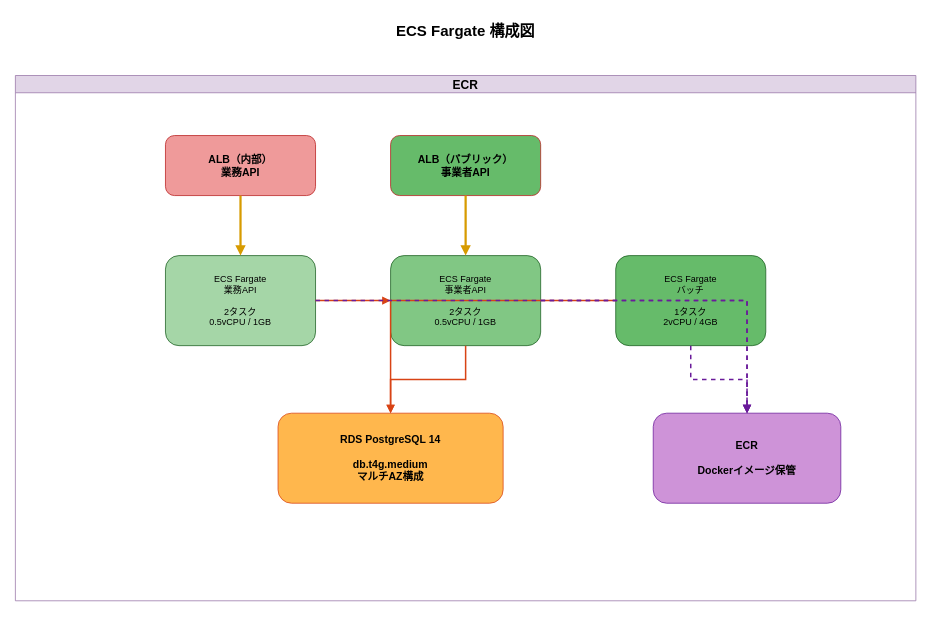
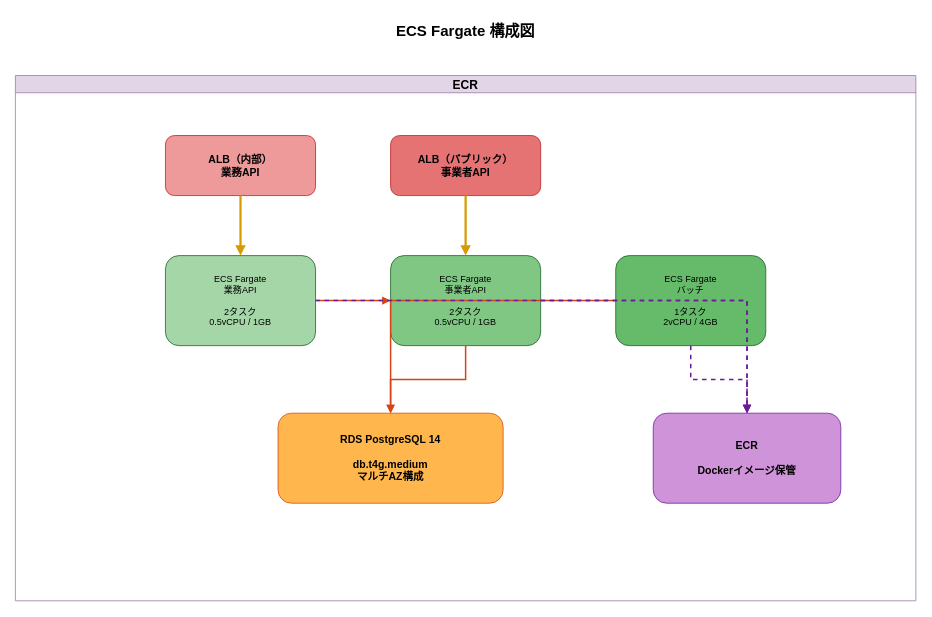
- <mxCell id="5" value="ALB（パブリック）&#10;事業者API" style="rounded=1;whiteSpace=wrap;html=1;fillColor=#66bb6a;strokeColor=#b71c1c;fontSize=14;fontStyle=1;" vertex="1" parent="3"><mxGeometry x="500" y="80" width="200" height="80" as="geometry" /></mxCell>
+ <mxCell id="5" value="ALB（パブリック）&#10;事業者API" style="rounded=1;whiteSpace=wrap;html=1;fillColor=#e57373;strokeColor=#b71c1c;fontSize=14;fontStyle=1" vertex="1" parent="3"><mxGeometry x="500" y="80" width="200" height="80" as="geometry" /></mxCell>
